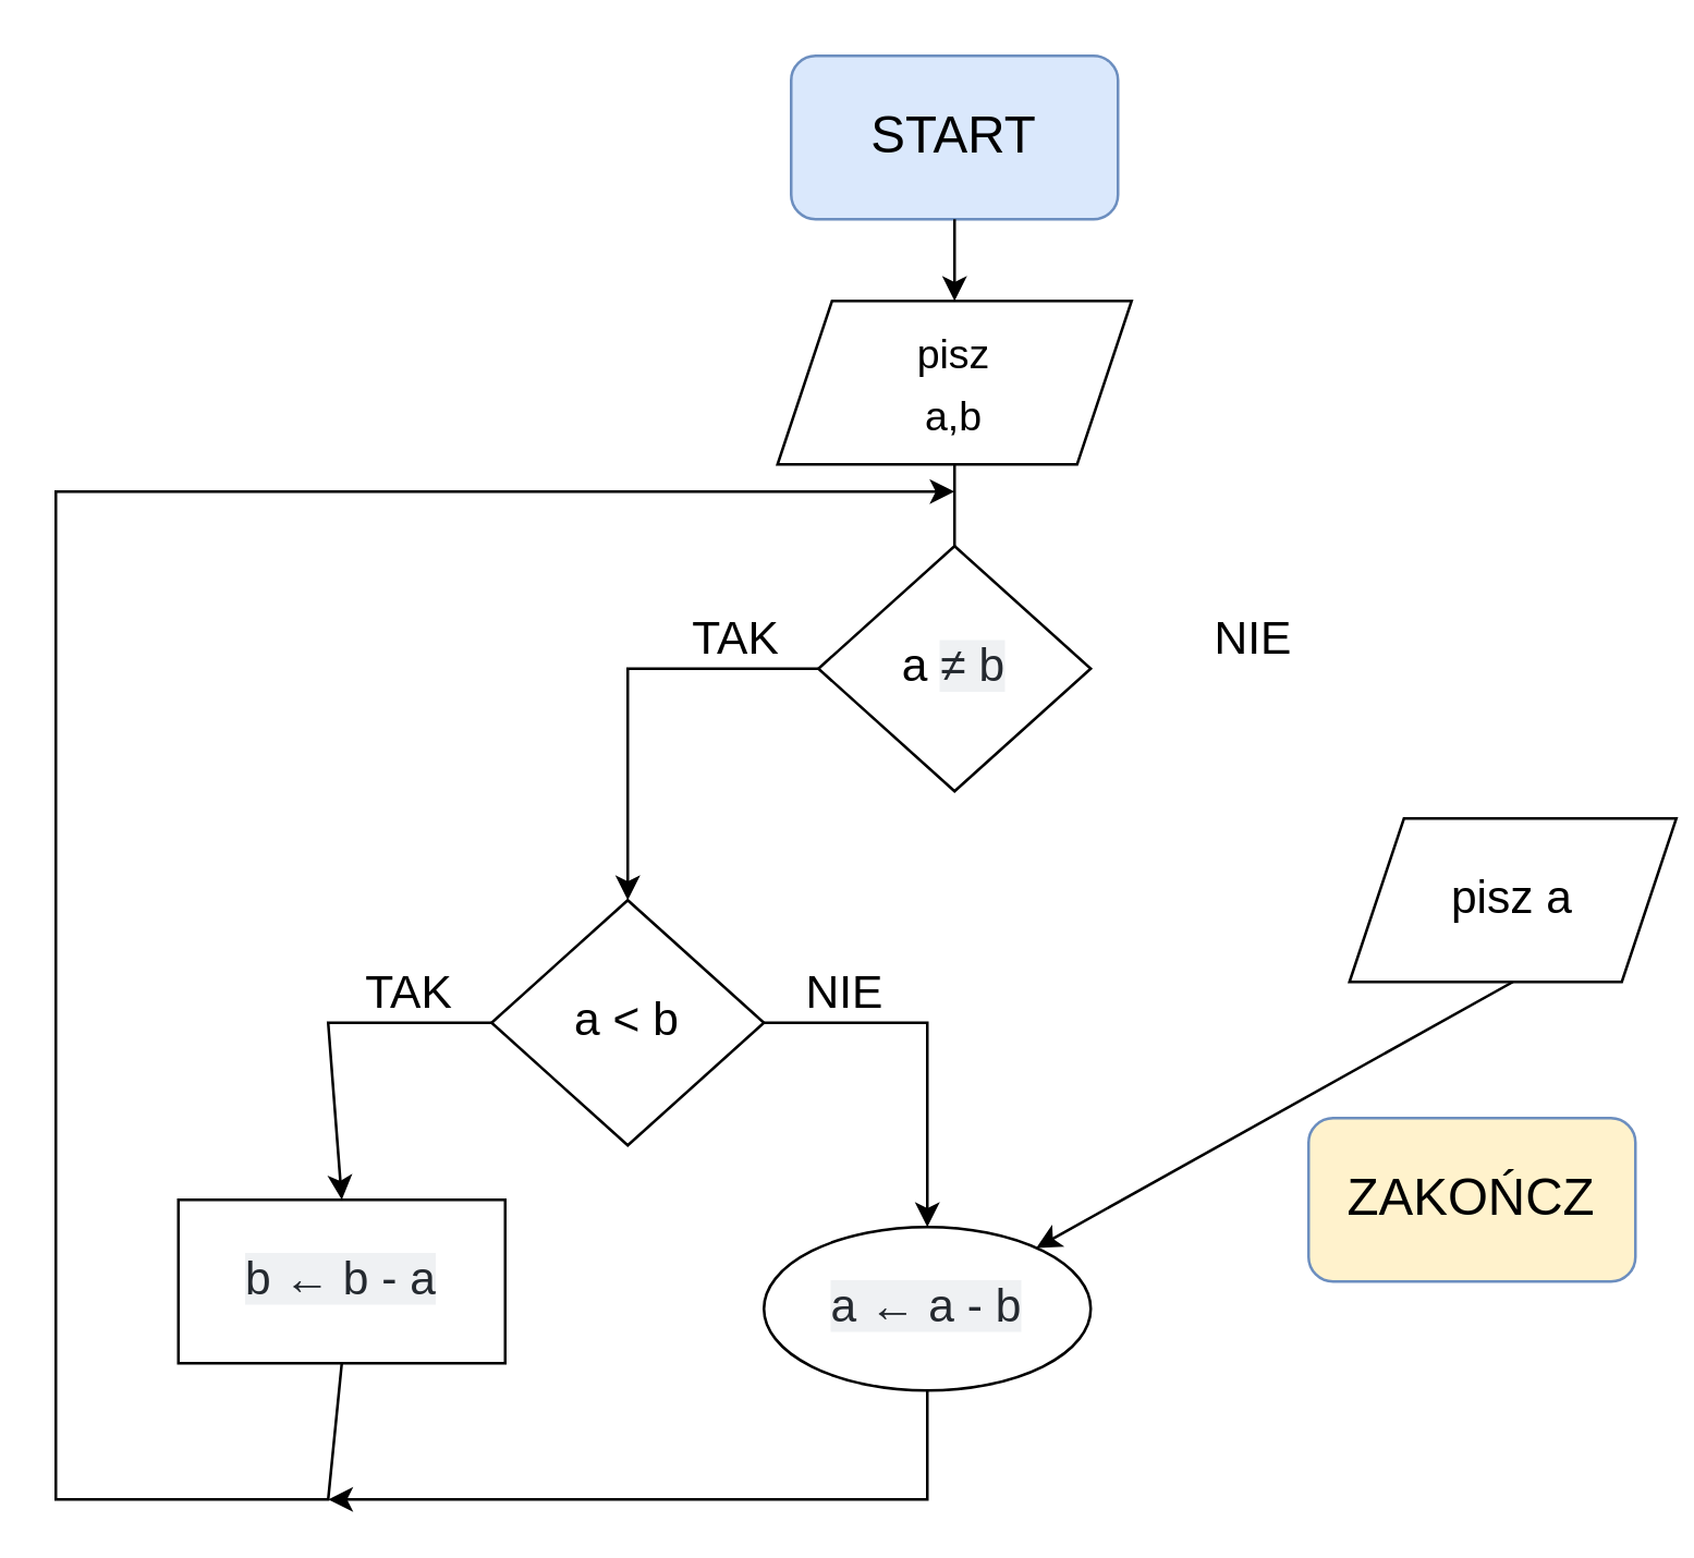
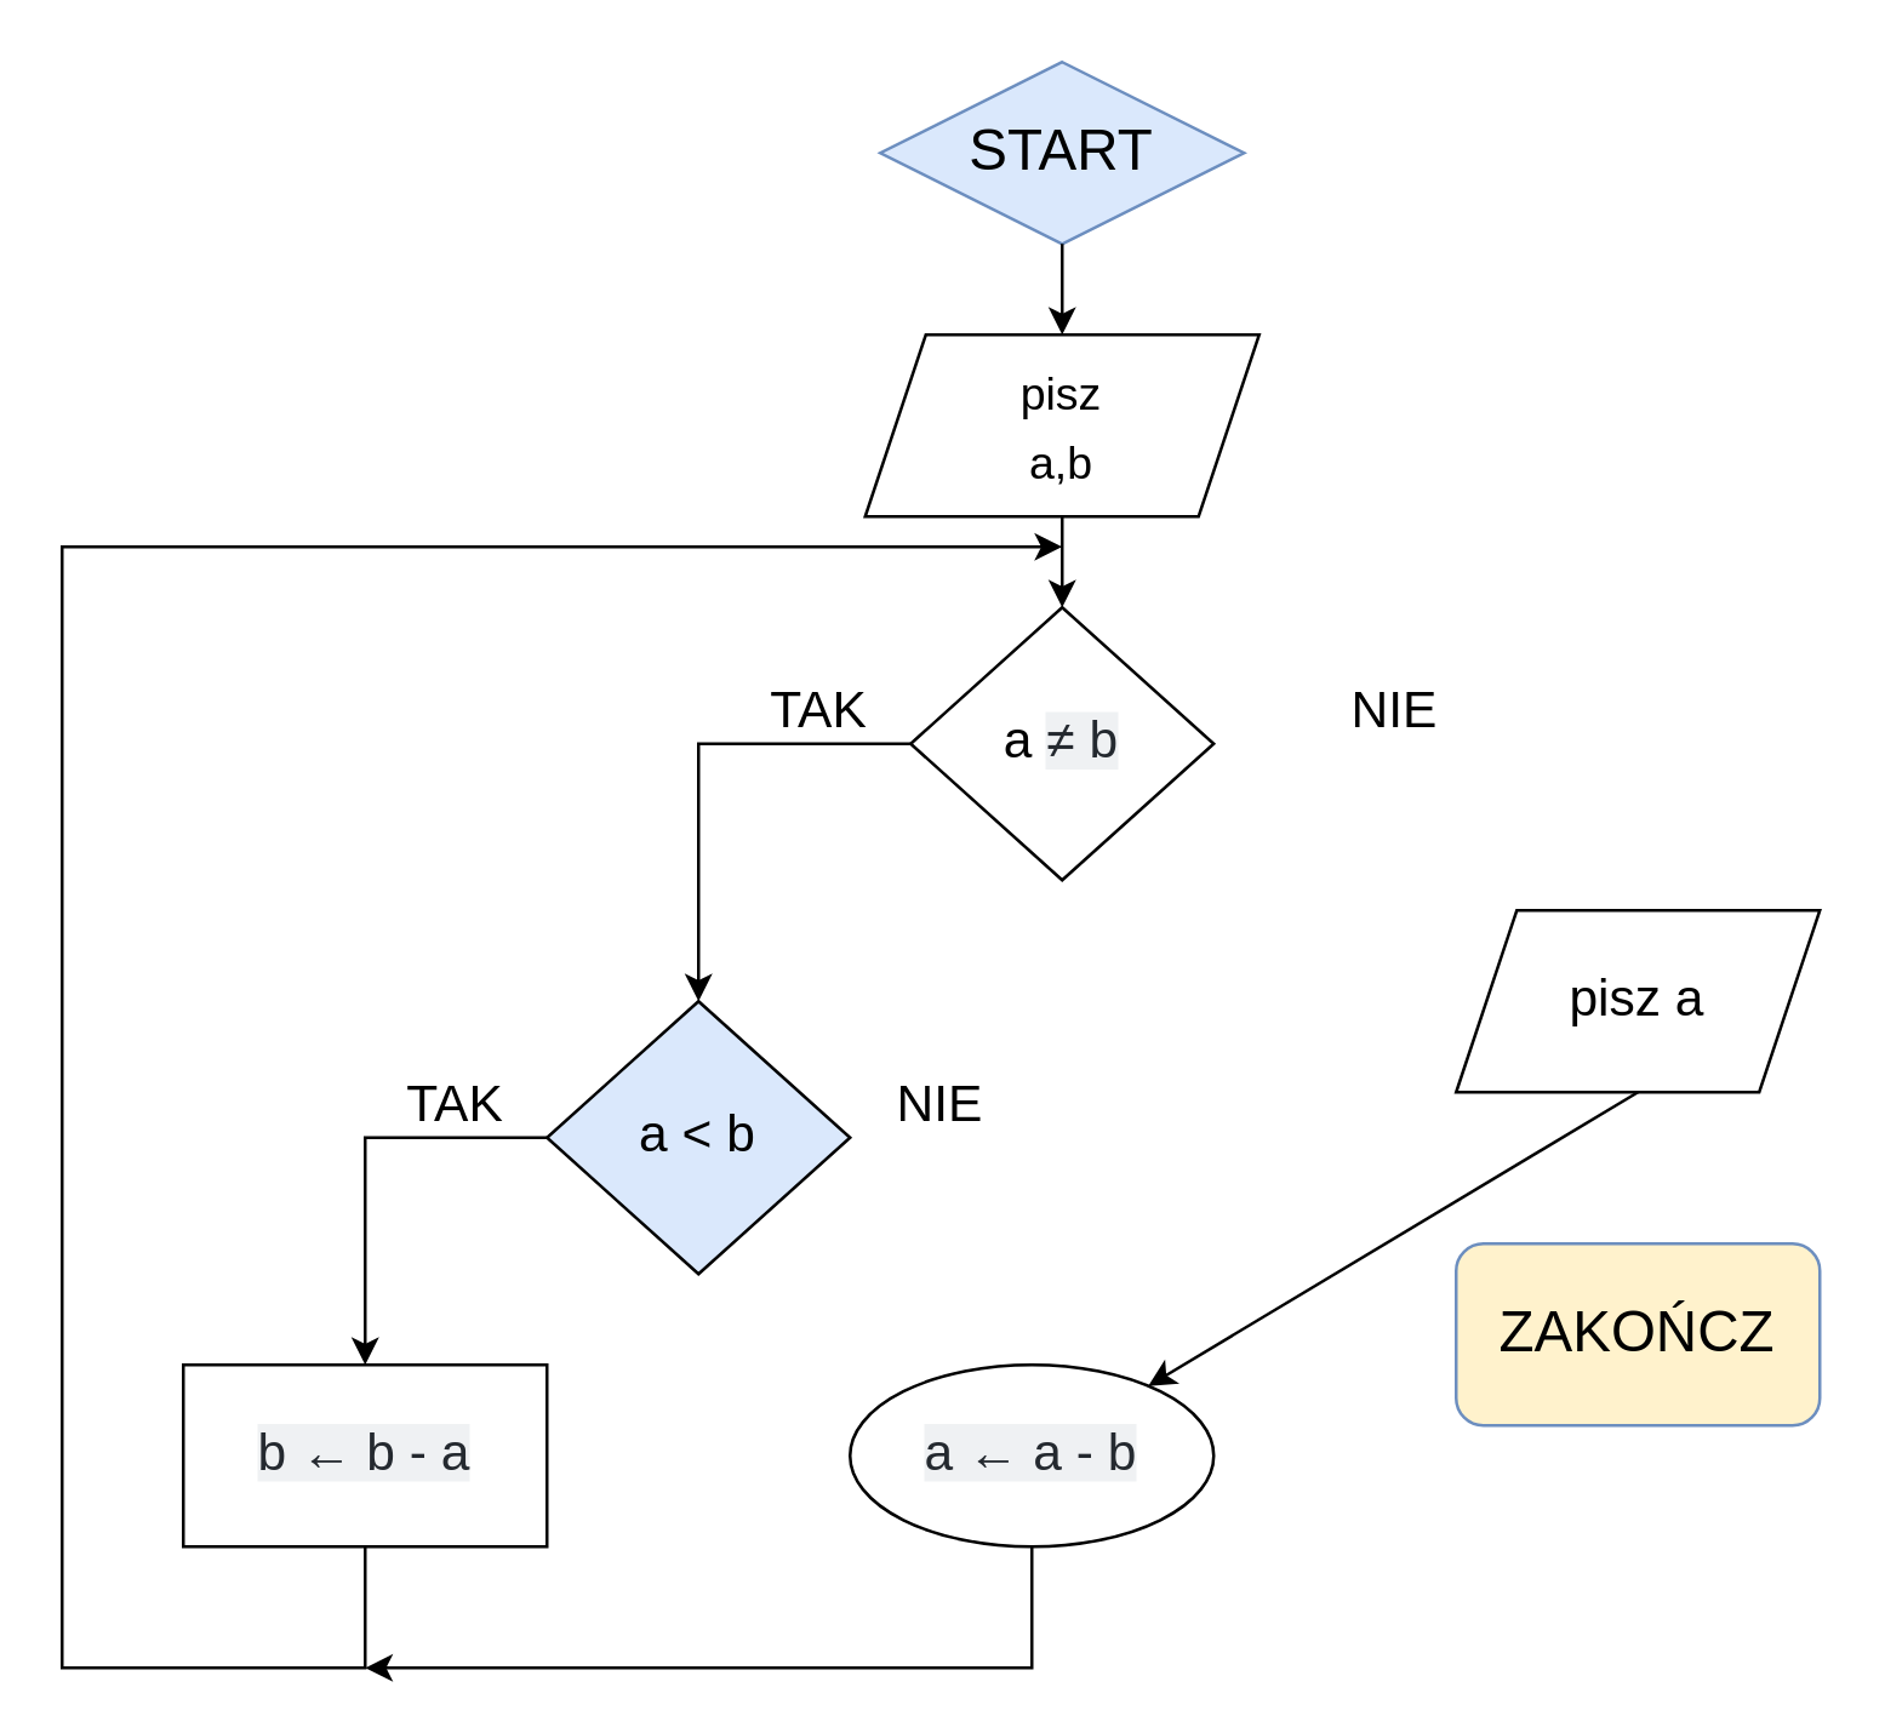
- <mxCell id="2" value="&lt;font style=&quot;font-size: 19px&quot;&gt;START&lt;/font&gt;" style="rounded=1;whiteSpace=wrap;html=1;fillColor=#dae8fc;strokeColor=#6c8ebf;" vertex="1" parent="1"><mxGeometry x="290" y="20" width="120" height="60" as="geometry" /></mxCell>
+ <mxCell id="2" value="&lt;font style=&quot;font-size: 19px&quot;&gt;START&lt;/font&gt;" style="rhombus;whiteSpace=wrap;html=1;fillColor=#dae8fc;strokeColor=#6c8ebf;" vertex="1" parent="1"><mxGeometry x="290" y="20" width="120" height="60" as="geometry" /></mxCell>
- <mxCell id="6" value="" style="endArrow=none;html=1;rounded=0;fontSize=17;exitX=0.5;exitY=1;exitDx=0;exitDy=0;entryX=0.5;entryY=0;entryDx=0;entryDy=0;" edge="1" parent="1" source="3" target="4"><mxGeometry width="50" height="50" relative="1" as="geometry"><mxPoint x="70" y="430" as="sourcePoint" /><mxPoint x="120" y="380" as="targetPoint" /></mxGeometry></mxCell>
+ <mxCell id="6" value="" style="endArrow=classic;html=1;rounded=0;fontSize=17;exitX=0.5;exitY=1;exitDx=0;exitDy=0;entryX=0.5;entryY=0;entryDx=0;entryDy=0;" edge="1" parent="1" source="3" target="4"><mxGeometry width="50" height="50" relative="1" as="geometry"><mxPoint x="70" y="430" as="sourcePoint" /><mxPoint x="120" y="380" as="targetPoint" /></mxGeometry></mxCell>
- <mxCell id="19" value="pisz a" style="shape=parallelogram;perimeter=parallelogramPerimeter;whiteSpace=wrap;html=1;fixedSize=1;fontSize=17;" vertex="1" parent="1"><mxGeometry x="495" y="300" width="120" height="60" as="geometry" /></mxCell>
+ <mxCell id="19" value="pisz a" style="shape=parallelogram;perimeter=parallelogramPerimeter;whiteSpace=wrap;html=1;fixedSize=1;fontSize=17;" vertex="1" parent="1"><mxGeometry x="480" y="300" width="120" height="60" as="geometry" /></mxCell>
- <mxCell id="7" value="a &amp;lt; b" style="rhombus;whiteSpace=wrap;html=1;fontSize=17;" vertex="1" parent="1"><mxGeometry x="180" y="330" width="100" height="90" as="geometry" /></mxCell>
+ <mxCell id="7" value="a &amp;lt; b" style="rhombus;whiteSpace=wrap;html=1;fontSize=17;fillColor=#dae8fc;" vertex="1" parent="1"><mxGeometry x="180" y="330" width="100" height="90" as="geometry" /></mxCell>
- <mxCell id="11" value="" style="endArrow=classic;html=1;rounded=0;fontSize=17;exitX=1;exitY=0.5;exitDx=0;exitDy=0;entryX=0.5;entryY=0;entryDx=0;entryDy=0;" edge="1" parent="1" source="7" target="10"><mxGeometry width="50" height="50" relative="1" as="geometry"><mxPoint x="230" y="400" as="sourcePoint" /><mxPoint x="410" y="375" as="targetPoint" /><Array as="points"><mxPoint x="340" y="375" /></Array></mxGeometry></mxCell>
- <mxCell id="8" value="&lt;span style=&quot;color: rgb(36 , 41 , 47) ; background-color: rgba(175 , 184 , 193 , 0.2)&quot;&gt;&lt;font style=&quot;font-size: 17px&quot;&gt;b ← b - a&lt;/font&gt;&lt;/span&gt;" style="rounded=0;whiteSpace=wrap;html=1;fontSize=17;" vertex="1" parent="1"><mxGeometry x="65" y="440" width="120" height="60" as="geometry" /></mxCell>
+ <mxCell id="8" value="&lt;span style=&quot;color: rgb(36 , 41 , 47) ; background-color: rgba(175 , 184 , 193 , 0.2)&quot;&gt;&lt;font style=&quot;font-size: 17px&quot;&gt;b ← b - a&lt;/font&gt;&lt;/span&gt;" style="rounded=0;whiteSpace=wrap;html=1;fontSize=17;" vertex="1" parent="1"><mxGeometry x="60" y="450" width="120" height="60" as="geometry" /></mxCell>
